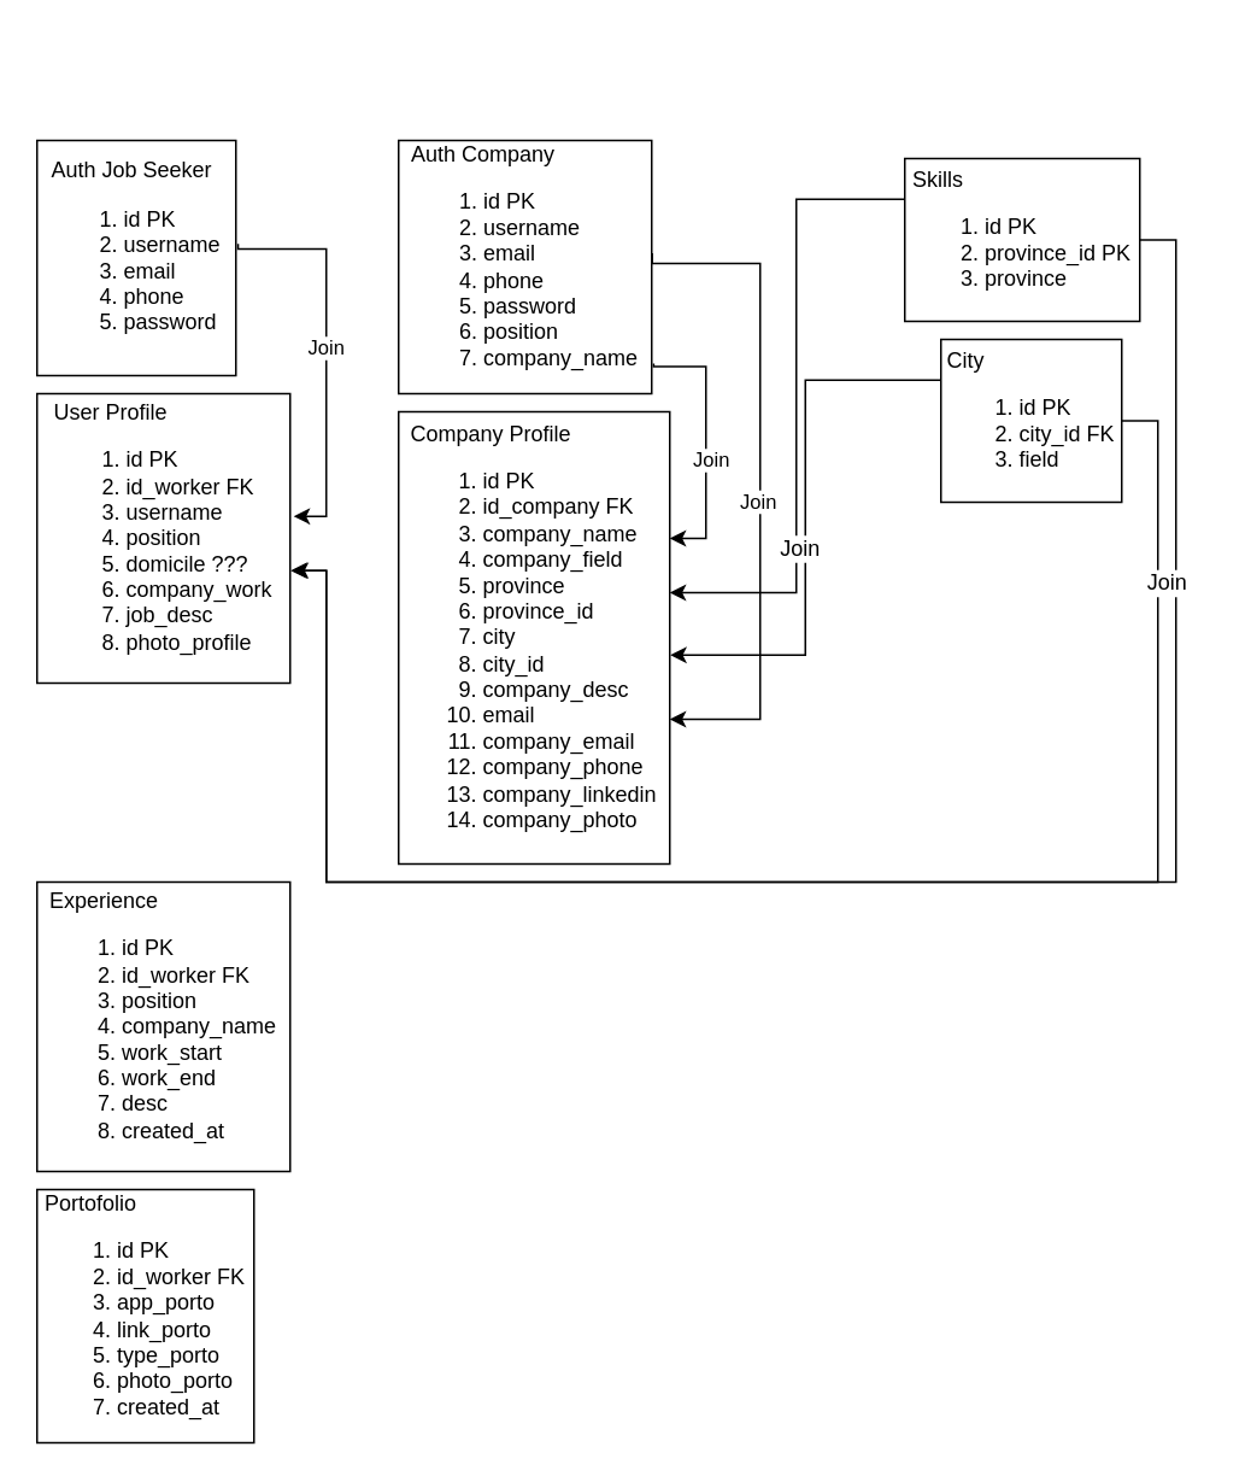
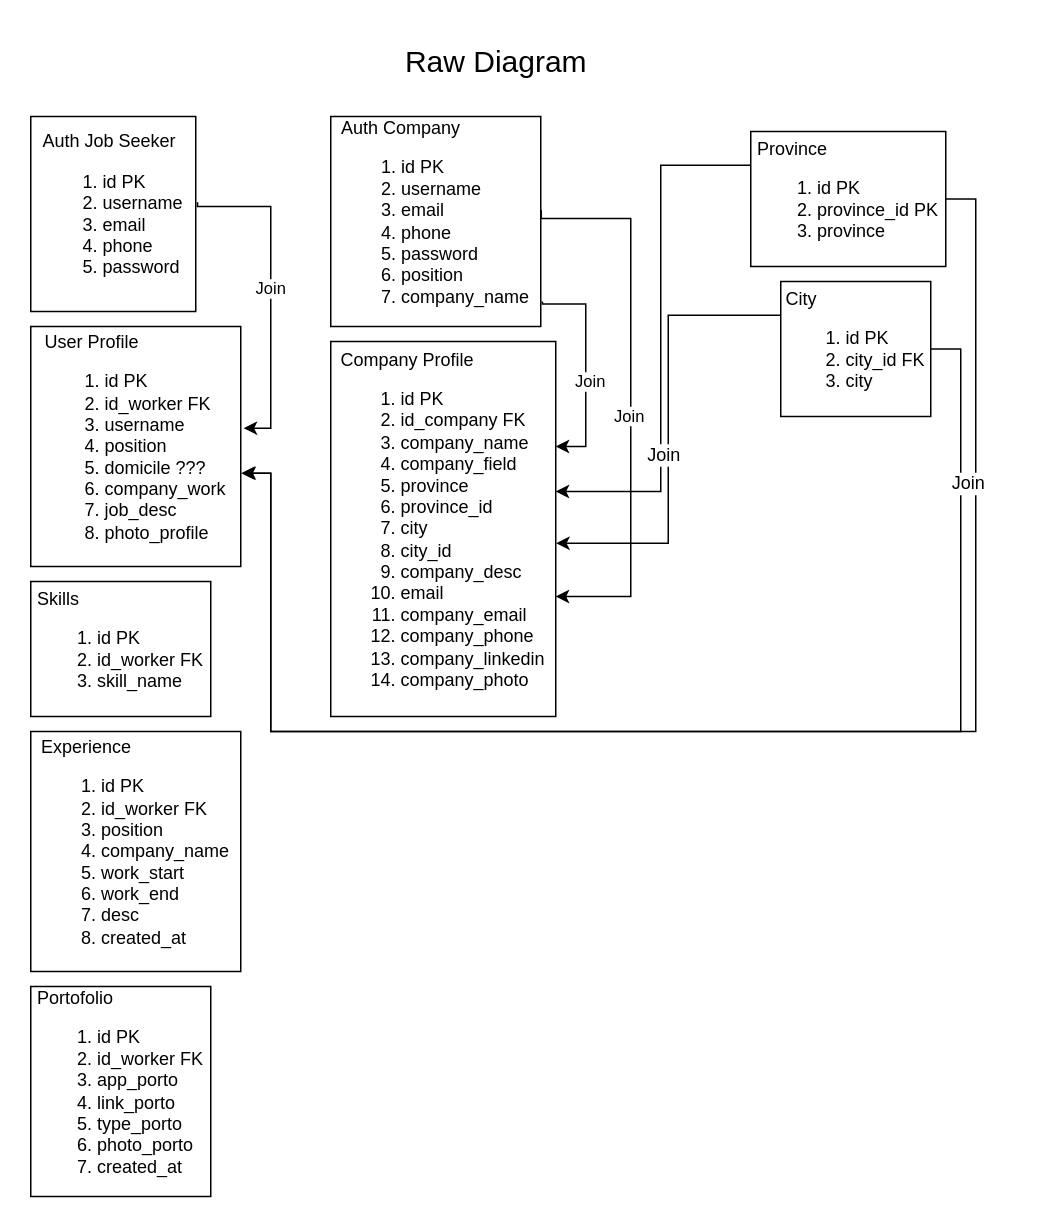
+ <mxCell id="23" value="&lt;font style=&quot;font-size: 20px;&quot;&gt;Raw Diagram&lt;/font&gt;" style="text;html=1;align=center;verticalAlign=middle;resizable=0;points=[];autosize=1;strokeColor=none;fillColor=none;" vertex="1" parent="1"><mxGeometry x="260" y="20" width="140" height="40" as="geometry" /></mxCell>
- <mxCell id="17" value="&lt;div style=&quot;text-align: justify;&quot;&gt;Skills&lt;/div&gt;&lt;div style=&quot;&quot;&gt;&lt;ol&gt;&lt;li style=&quot;text-align: justify;&quot;&gt;&lt;span style=&quot;background-color: initial;&quot;&gt;id PK&lt;/span&gt;&lt;/li&gt;&lt;li style=&quot;text-align: justify;&quot;&gt;&lt;span style=&quot;background-color: initial;&quot;&gt;province_id PK&lt;/span&gt;&lt;/li&gt;&lt;li style=&quot;text-align: justify;&quot;&gt;&lt;span style=&quot;background-color: initial;&quot;&gt;province&lt;/span&gt;&lt;/li&gt;&lt;/ol&gt;&lt;/div&gt;&lt;div style=&quot;text-align: justify;&quot;&gt;&lt;/div&gt;" style="rounded=0;whiteSpace=wrap;html=1;" parent="1" vertex="1"><mxGeometry x="500" y="87" width="130" height="90" as="geometry" /></mxCell>
+ <mxCell id="17" value="&lt;div style=&quot;text-align: justify;&quot;&gt;Province&lt;/div&gt;&lt;div style=&quot;&quot;&gt;&lt;ol&gt;&lt;li style=&quot;text-align: justify;&quot;&gt;&lt;span style=&quot;background-color: initial;&quot;&gt;id PK&lt;/span&gt;&lt;/li&gt;&lt;li style=&quot;text-align: justify;&quot;&gt;&lt;span style=&quot;background-color: initial;&quot;&gt;province_id PK&lt;/span&gt;&lt;/li&gt;&lt;li style=&quot;text-align: justify;&quot;&gt;&lt;span style=&quot;background-color: initial;&quot;&gt;province&lt;/span&gt;&lt;/li&gt;&lt;/ol&gt;&lt;/div&gt;&lt;div style=&quot;text-align: justify;&quot;&gt;&lt;/div&gt;" style="rounded=0;whiteSpace=wrap;html=1;" parent="1" vertex="1"><mxGeometry x="500" y="87" width="130" height="90" as="geometry" /></mxCell>
- <mxCell id="20" value="&lt;div style=&quot;text-align: justify;&quot;&gt;City&lt;/div&gt;&lt;div style=&quot;&quot;&gt;&lt;ol&gt;&lt;li style=&quot;text-align: justify;&quot;&gt;&lt;span style=&quot;background-color: initial;&quot;&gt;id PK&lt;/span&gt;&lt;/li&gt;&lt;li style=&quot;text-align: justify;&quot;&gt;&lt;span style=&quot;background-color: initial;&quot;&gt;city_id FK&lt;/span&gt;&lt;/li&gt;&lt;li style=&quot;text-align: justify;&quot;&gt;&lt;span style=&quot;background-color: initial;&quot;&gt;field&lt;/span&gt;&lt;/li&gt;&lt;/ol&gt;&lt;/div&gt;&lt;div style=&quot;text-align: justify;&quot;&gt;&lt;/div&gt;" style="rounded=0;whiteSpace=wrap;html=1;" parent="1" vertex="1"><mxGeometry x="520" y="187" width="100" height="90" as="geometry" /></mxCell>
+ <mxCell id="20" value="&lt;div style=&quot;text-align: justify;&quot;&gt;City&lt;/div&gt;&lt;div style=&quot;&quot;&gt;&lt;ol&gt;&lt;li style=&quot;text-align: justify;&quot;&gt;&lt;span style=&quot;background-color: initial;&quot;&gt;id PK&lt;/span&gt;&lt;/li&gt;&lt;li style=&quot;text-align: justify;&quot;&gt;&lt;span style=&quot;background-color: initial;&quot;&gt;city_id FK&lt;/span&gt;&lt;/li&gt;&lt;li style=&quot;text-align: justify;&quot;&gt;&lt;span style=&quot;background-color: initial;&quot;&gt;city&lt;/span&gt;&lt;/li&gt;&lt;/ol&gt;&lt;/div&gt;&lt;div style=&quot;text-align: justify;&quot;&gt;&lt;/div&gt;" style="rounded=0;whiteSpace=wrap;html=1;" parent="1" vertex="1"><mxGeometry x="520" y="187" width="100" height="90" as="geometry" /></mxCell>
+ <mxCell id="6" value="&lt;div style=&quot;text-align: left;&quot;&gt;Skills&lt;/div&gt;&lt;div style=&quot;text-align: left;&quot;&gt;&lt;ol&gt;&lt;li style=&quot;border-color: var(--border-color);&quot;&gt;id PK&lt;/li&gt;&lt;li style=&quot;border-color: var(--border-color);&quot;&gt;id_worker FK&lt;/li&gt;&lt;li&gt;&lt;span style=&quot;background-color: initial;&quot;&gt;skill_name&lt;/span&gt;&lt;/li&gt;&lt;/ol&gt;&lt;/div&gt;&lt;div style=&quot;text-align: justify;&quot;&gt;&lt;/div&gt;" style="rounded=0;whiteSpace=wrap;html=1;" parent="1" vertex="1"><mxGeometry x="20" y="387" width="120" height="90" as="geometry" /></mxCell>
